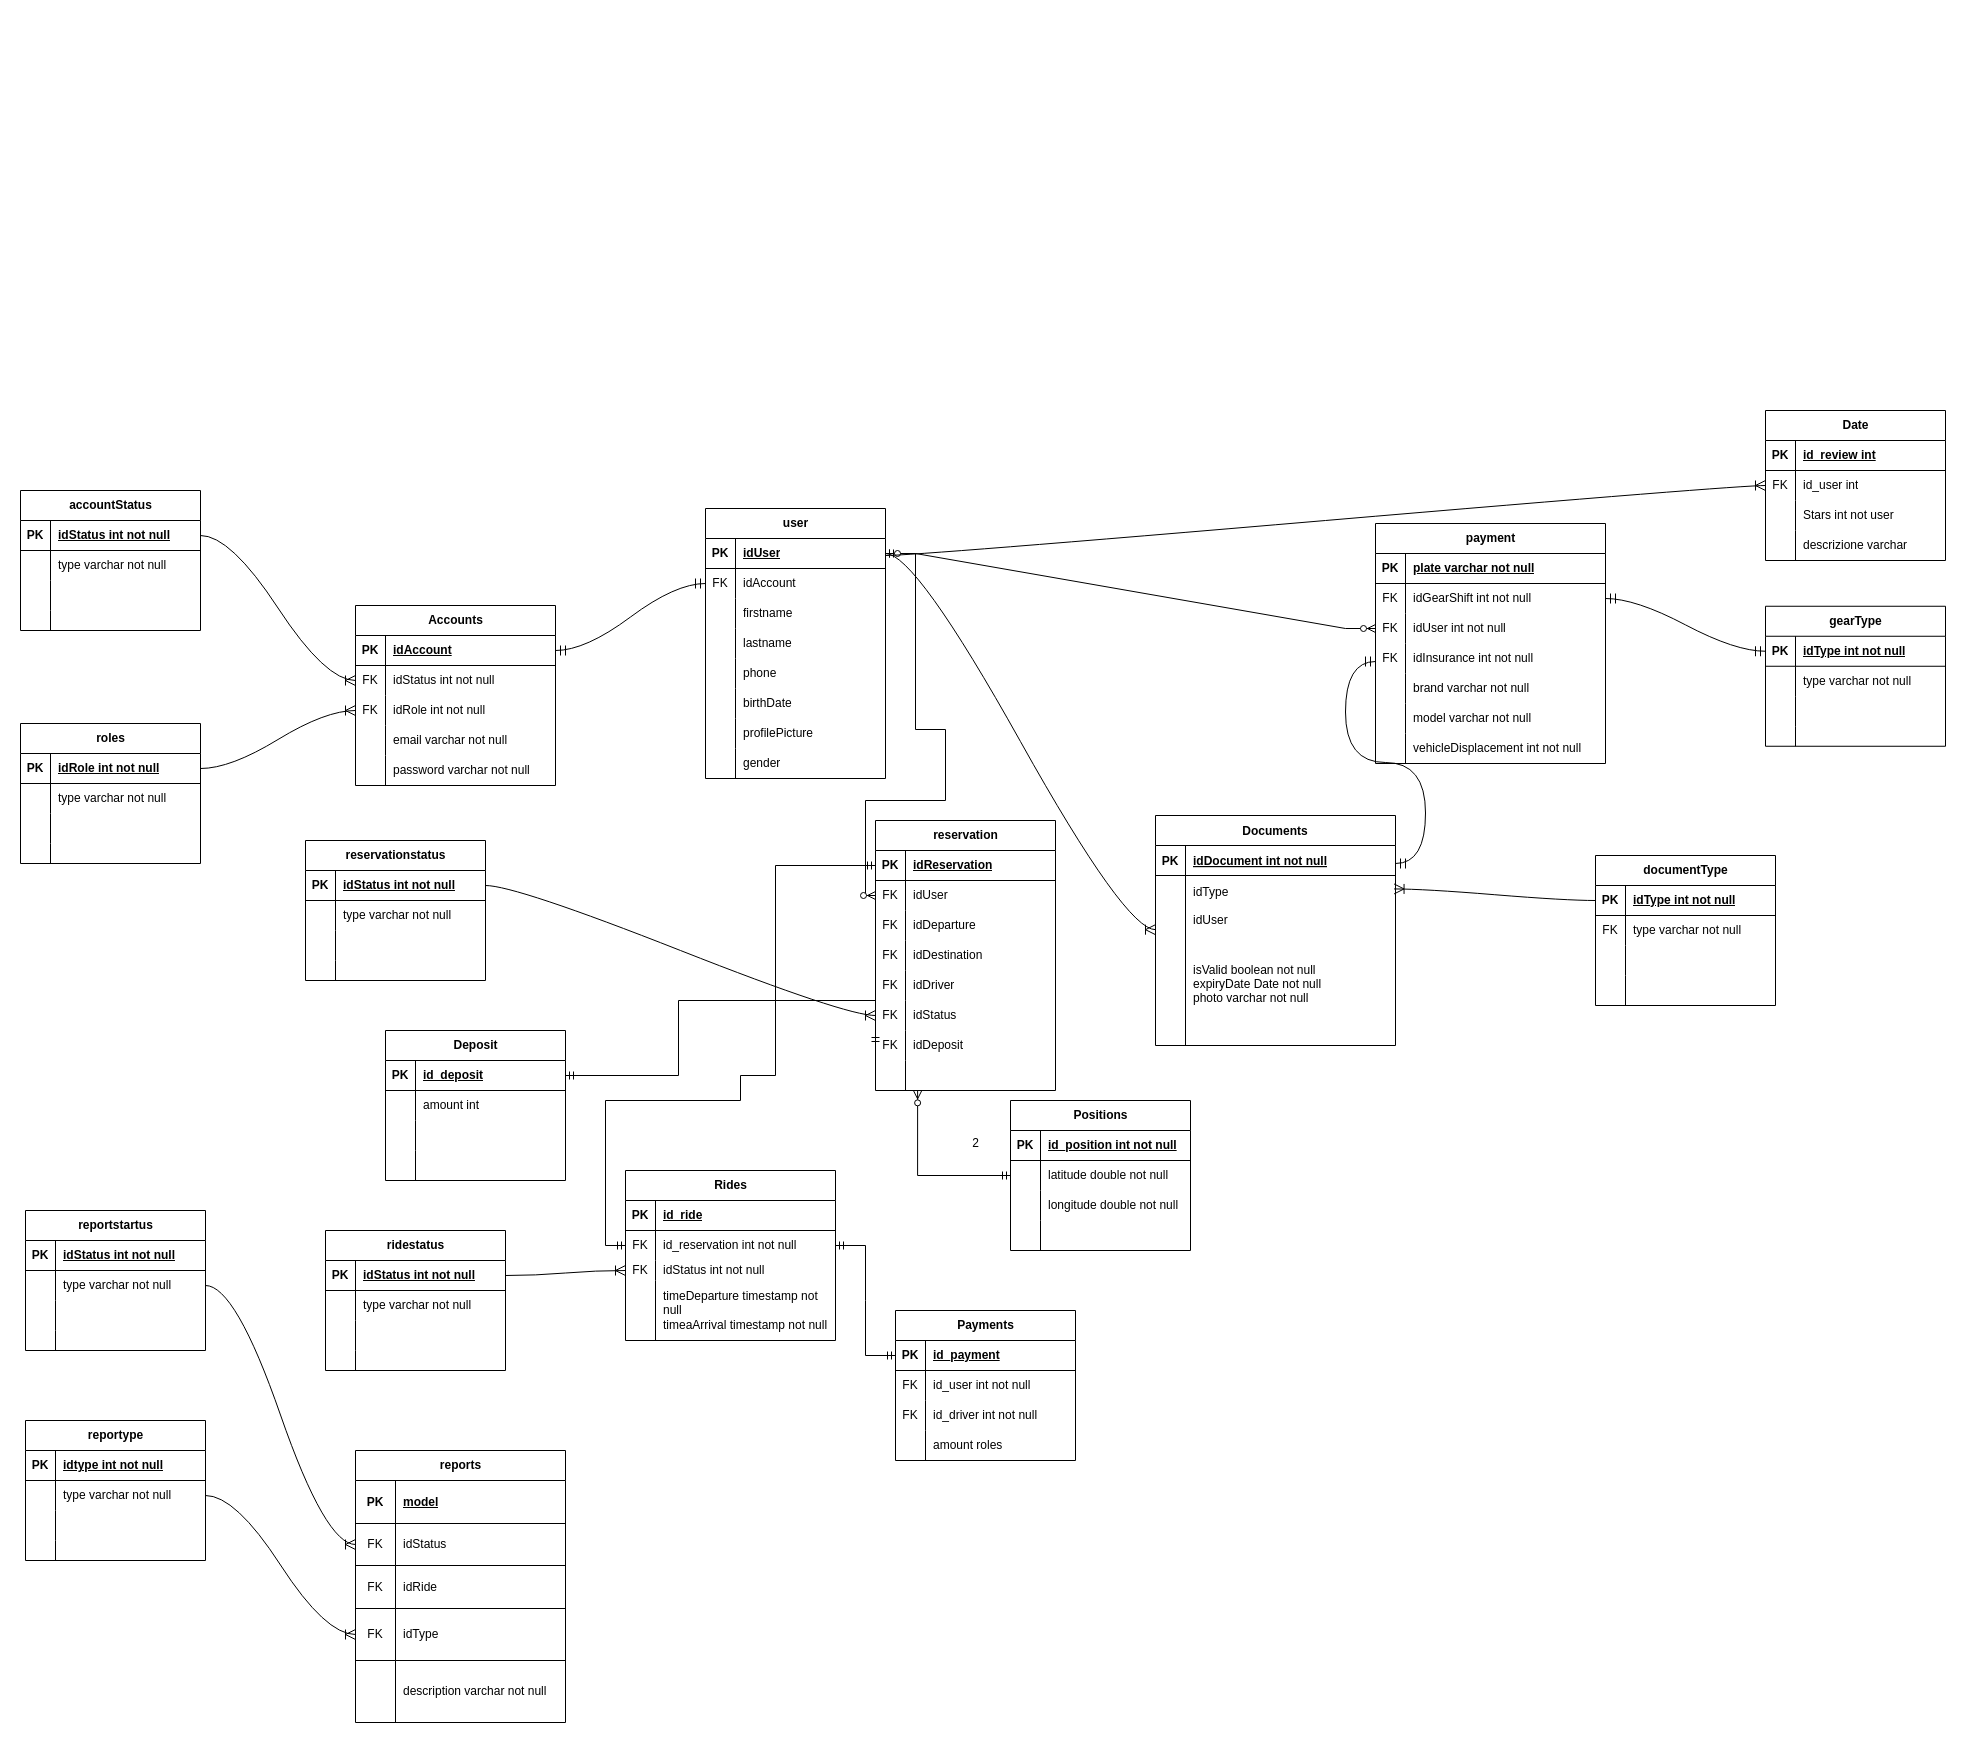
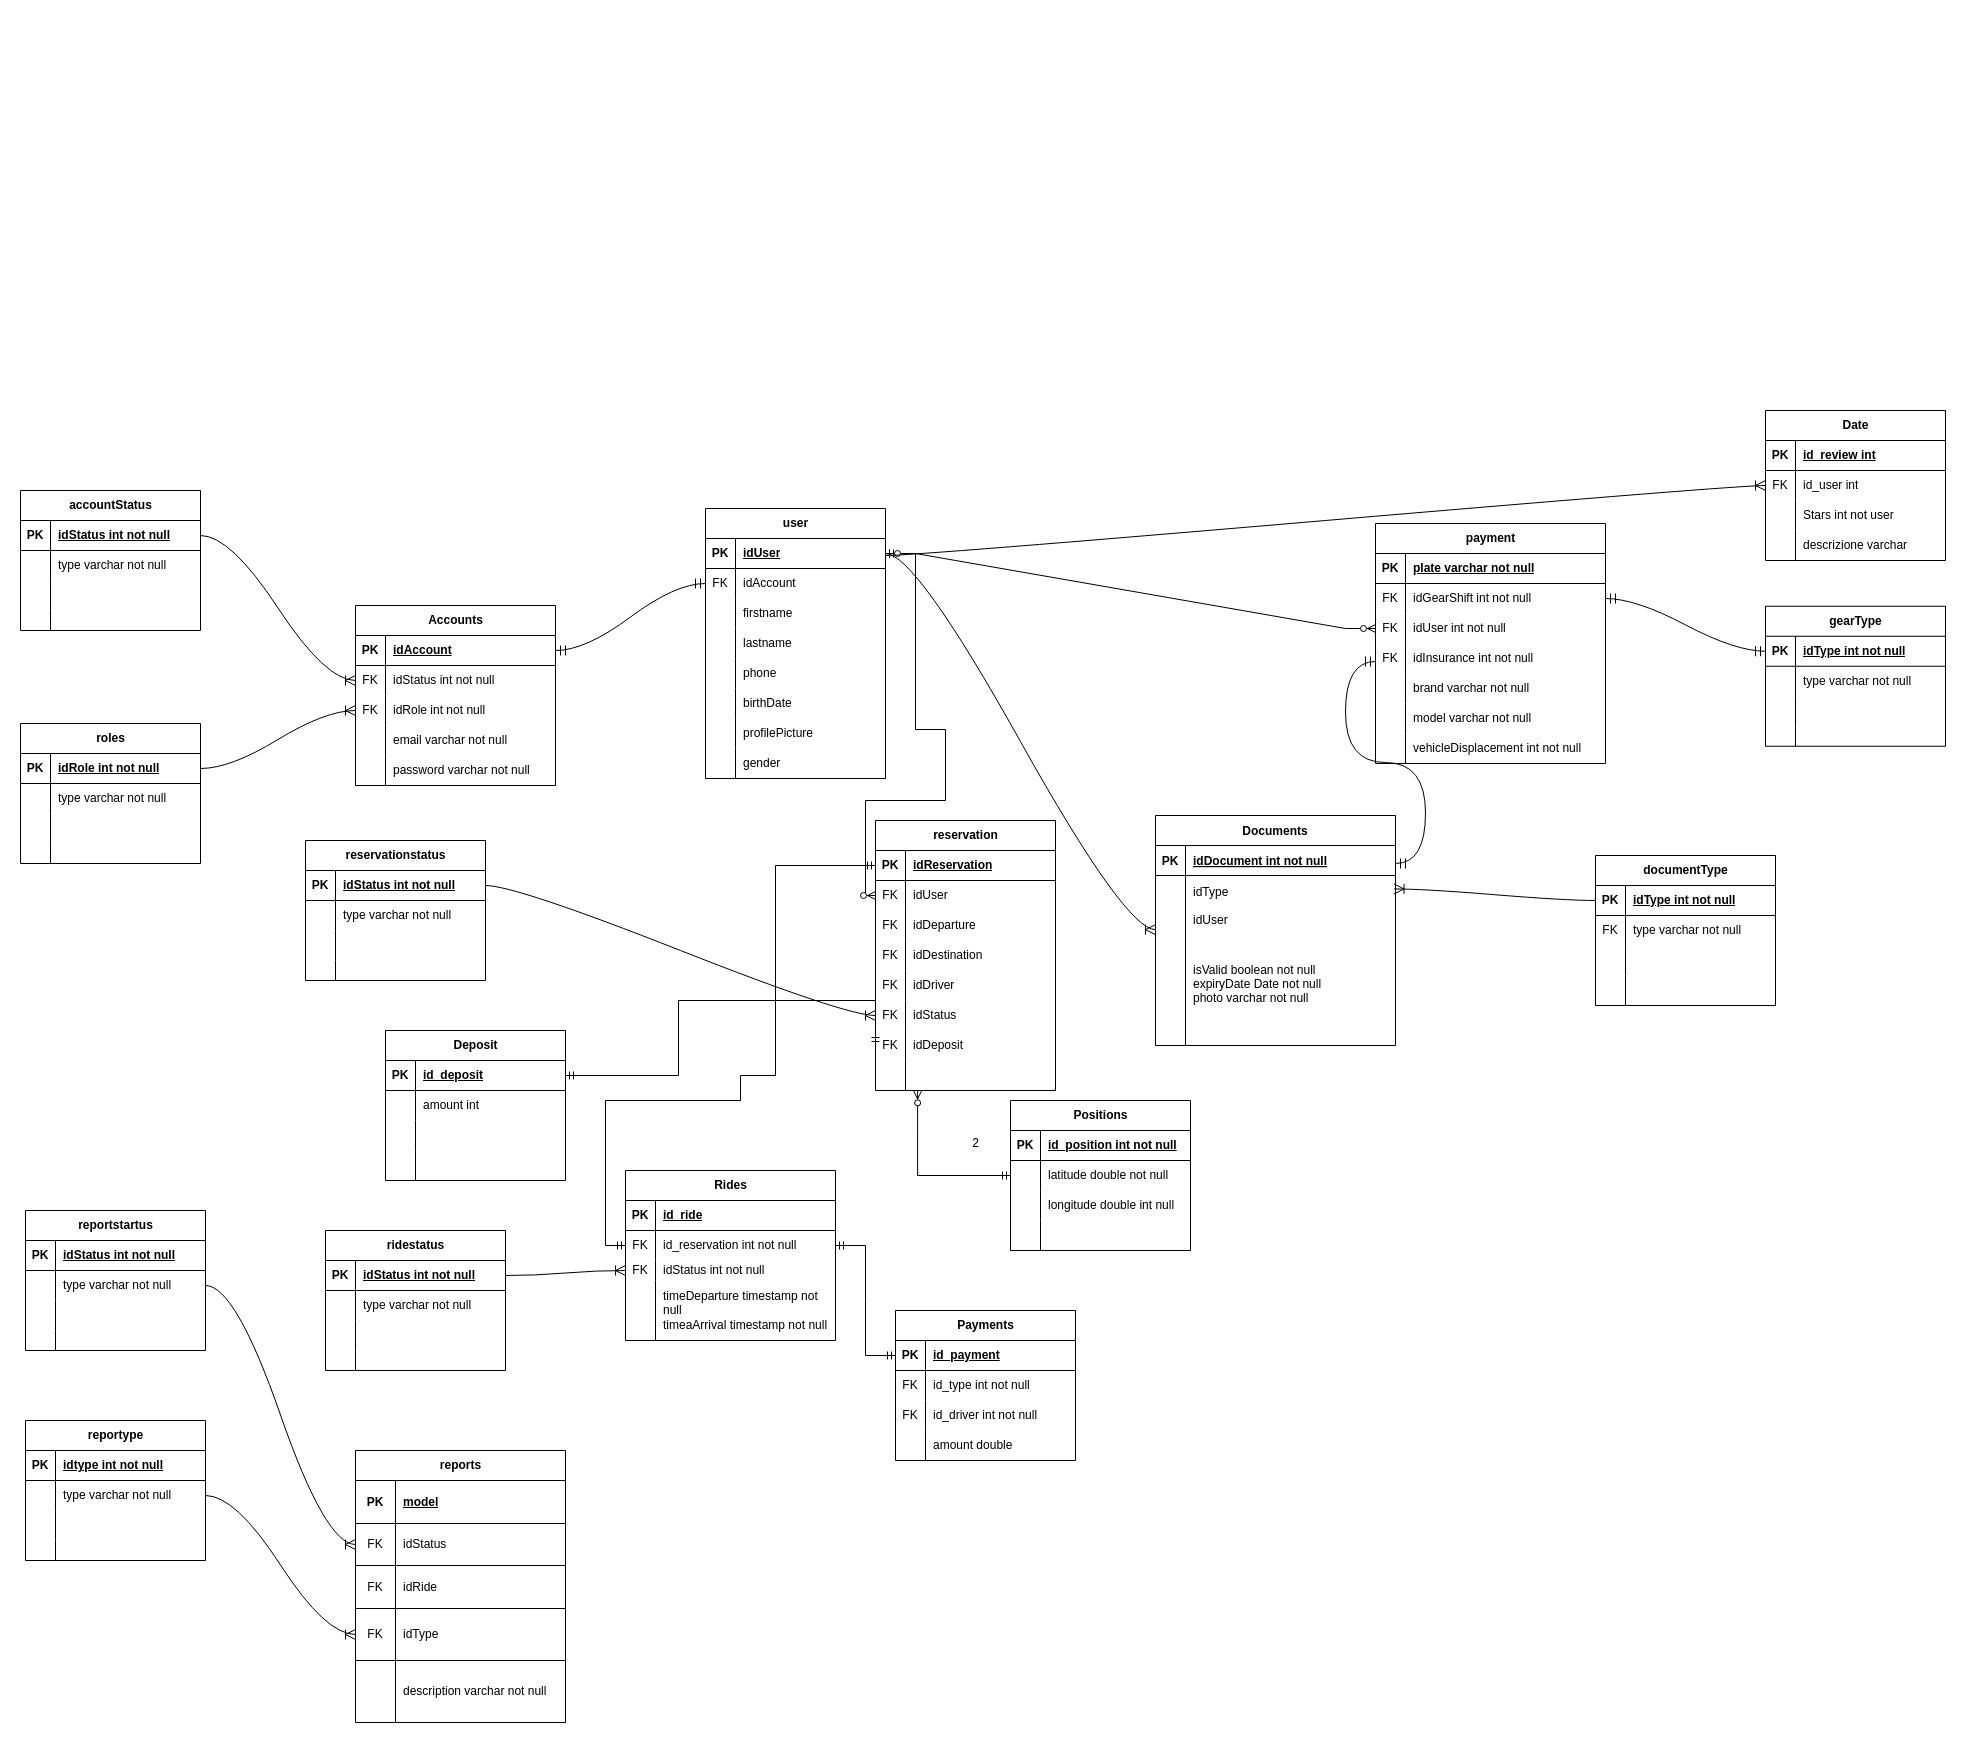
- <mxCell id="24" value="longitude double not null" style="shape=partialRectangle;connectable=0;fillColor=none;top=0;left=0;bottom=0;right=0;align=left;spacingLeft=6;overflow=hidden;whiteSpace=wrap;html=1;" parent="22" vertex="1"><mxGeometry x="30" width="150" height="30" as="geometry"><mxRectangle width="150" height="30" as="alternateBounds" /></mxGeometry></mxCell>
+ <mxCell id="24" value="longitude double int null" style="shape=partialRectangle;connectable=0;fillColor=none;top=0;left=0;bottom=0;right=0;align=left;spacingLeft=6;overflow=hidden;whiteSpace=wrap;html=1;" parent="22" vertex="1"><mxGeometry x="30" width="150" height="30" as="geometry"><mxRectangle width="150" height="30" as="alternateBounds" /></mxGeometry></mxCell>
- <mxCell id="34" value="id_user int not null" style="shape=partialRectangle;connectable=0;fillColor=none;top=0;left=0;bottom=0;right=0;align=left;spacingLeft=6;overflow=hidden;whiteSpace=wrap;html=1;" parent="32" vertex="1"><mxGeometry x="30" width="150" height="30" as="geometry"><mxRectangle width="150" height="30" as="alternateBounds" /></mxGeometry></mxCell>
+ <mxCell id="34" value="id_type int not null" style="shape=partialRectangle;connectable=0;fillColor=none;top=0;left=0;bottom=0;right=0;align=left;spacingLeft=6;overflow=hidden;whiteSpace=wrap;html=1;" parent="32" vertex="1"><mxGeometry x="30" width="150" height="30" as="geometry"><mxRectangle width="150" height="30" as="alternateBounds" /></mxGeometry></mxCell>
- <mxCell id="40" value="amount roles&amp;nbsp;" style="shape=partialRectangle;connectable=0;fillColor=none;top=0;left=0;bottom=0;right=0;align=left;spacingLeft=6;overflow=hidden;whiteSpace=wrap;html=1;" parent="38" vertex="1"><mxGeometry x="30" width="150" height="30" as="geometry"><mxRectangle width="150" height="30" as="alternateBounds" /></mxGeometry></mxCell>
+ <mxCell id="40" value="amount double&amp;nbsp;" style="shape=partialRectangle;connectable=0;fillColor=none;top=0;left=0;bottom=0;right=0;align=left;spacingLeft=6;overflow=hidden;whiteSpace=wrap;html=1;" parent="38" vertex="1"><mxGeometry x="30" width="150" height="30" as="geometry"><mxRectangle width="150" height="30" as="alternateBounds" /></mxGeometry></mxCell>
